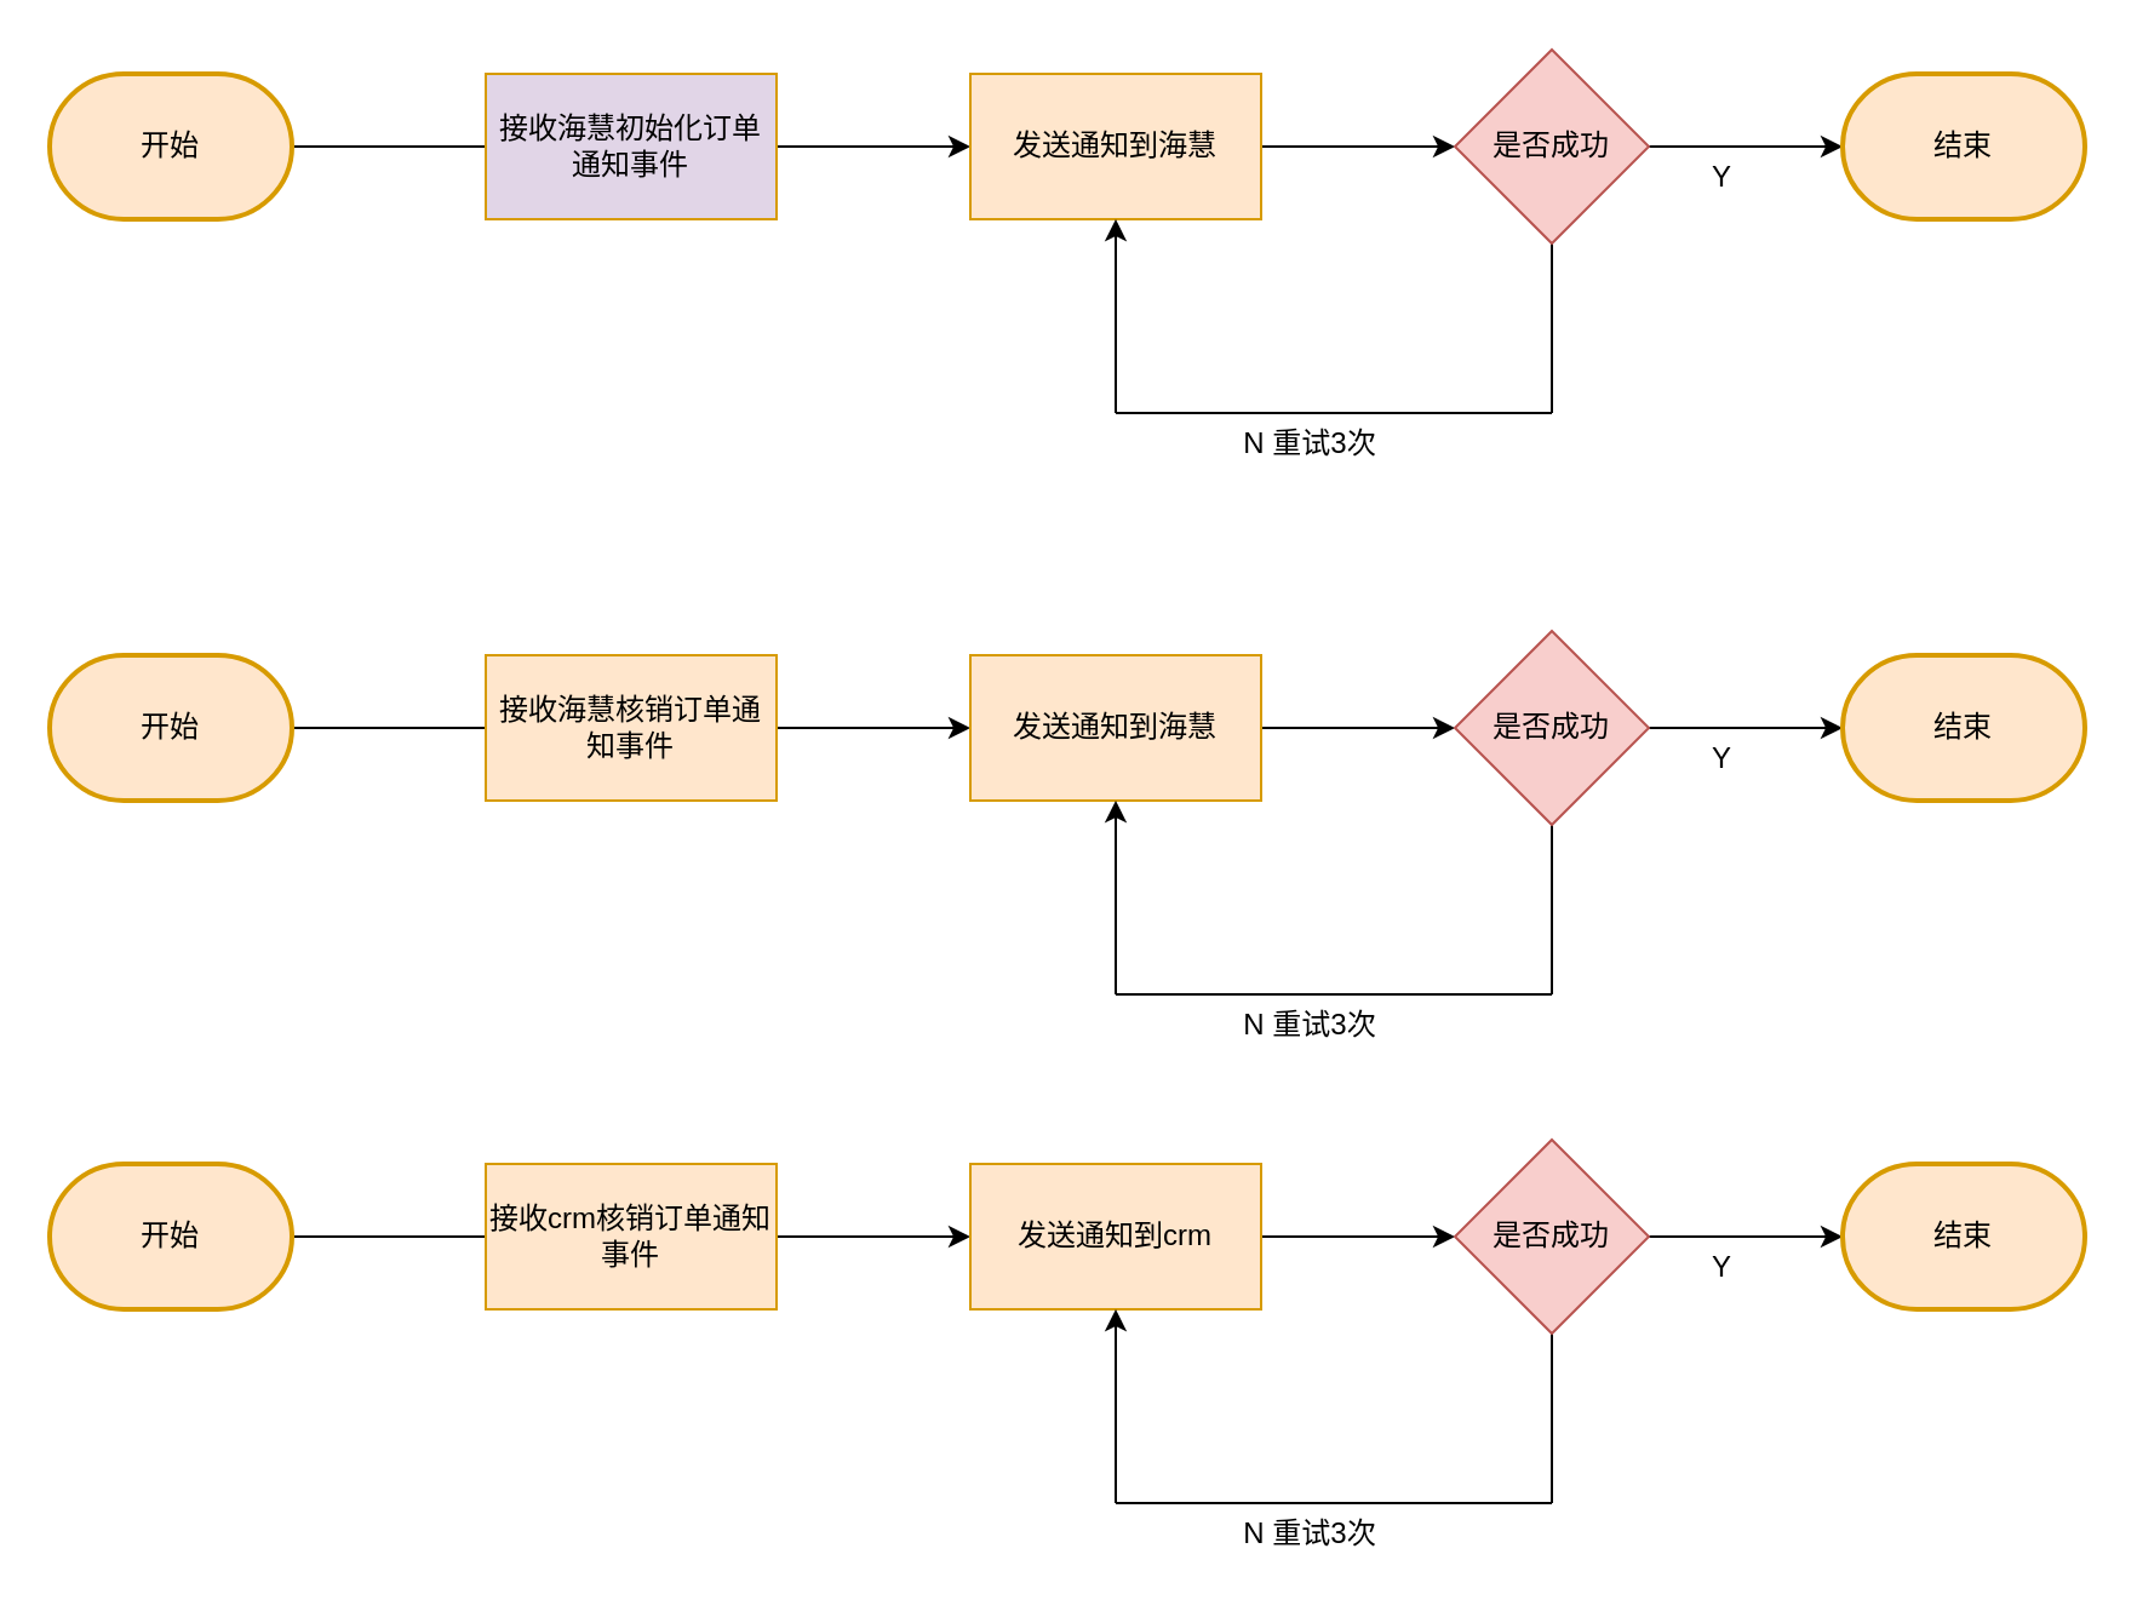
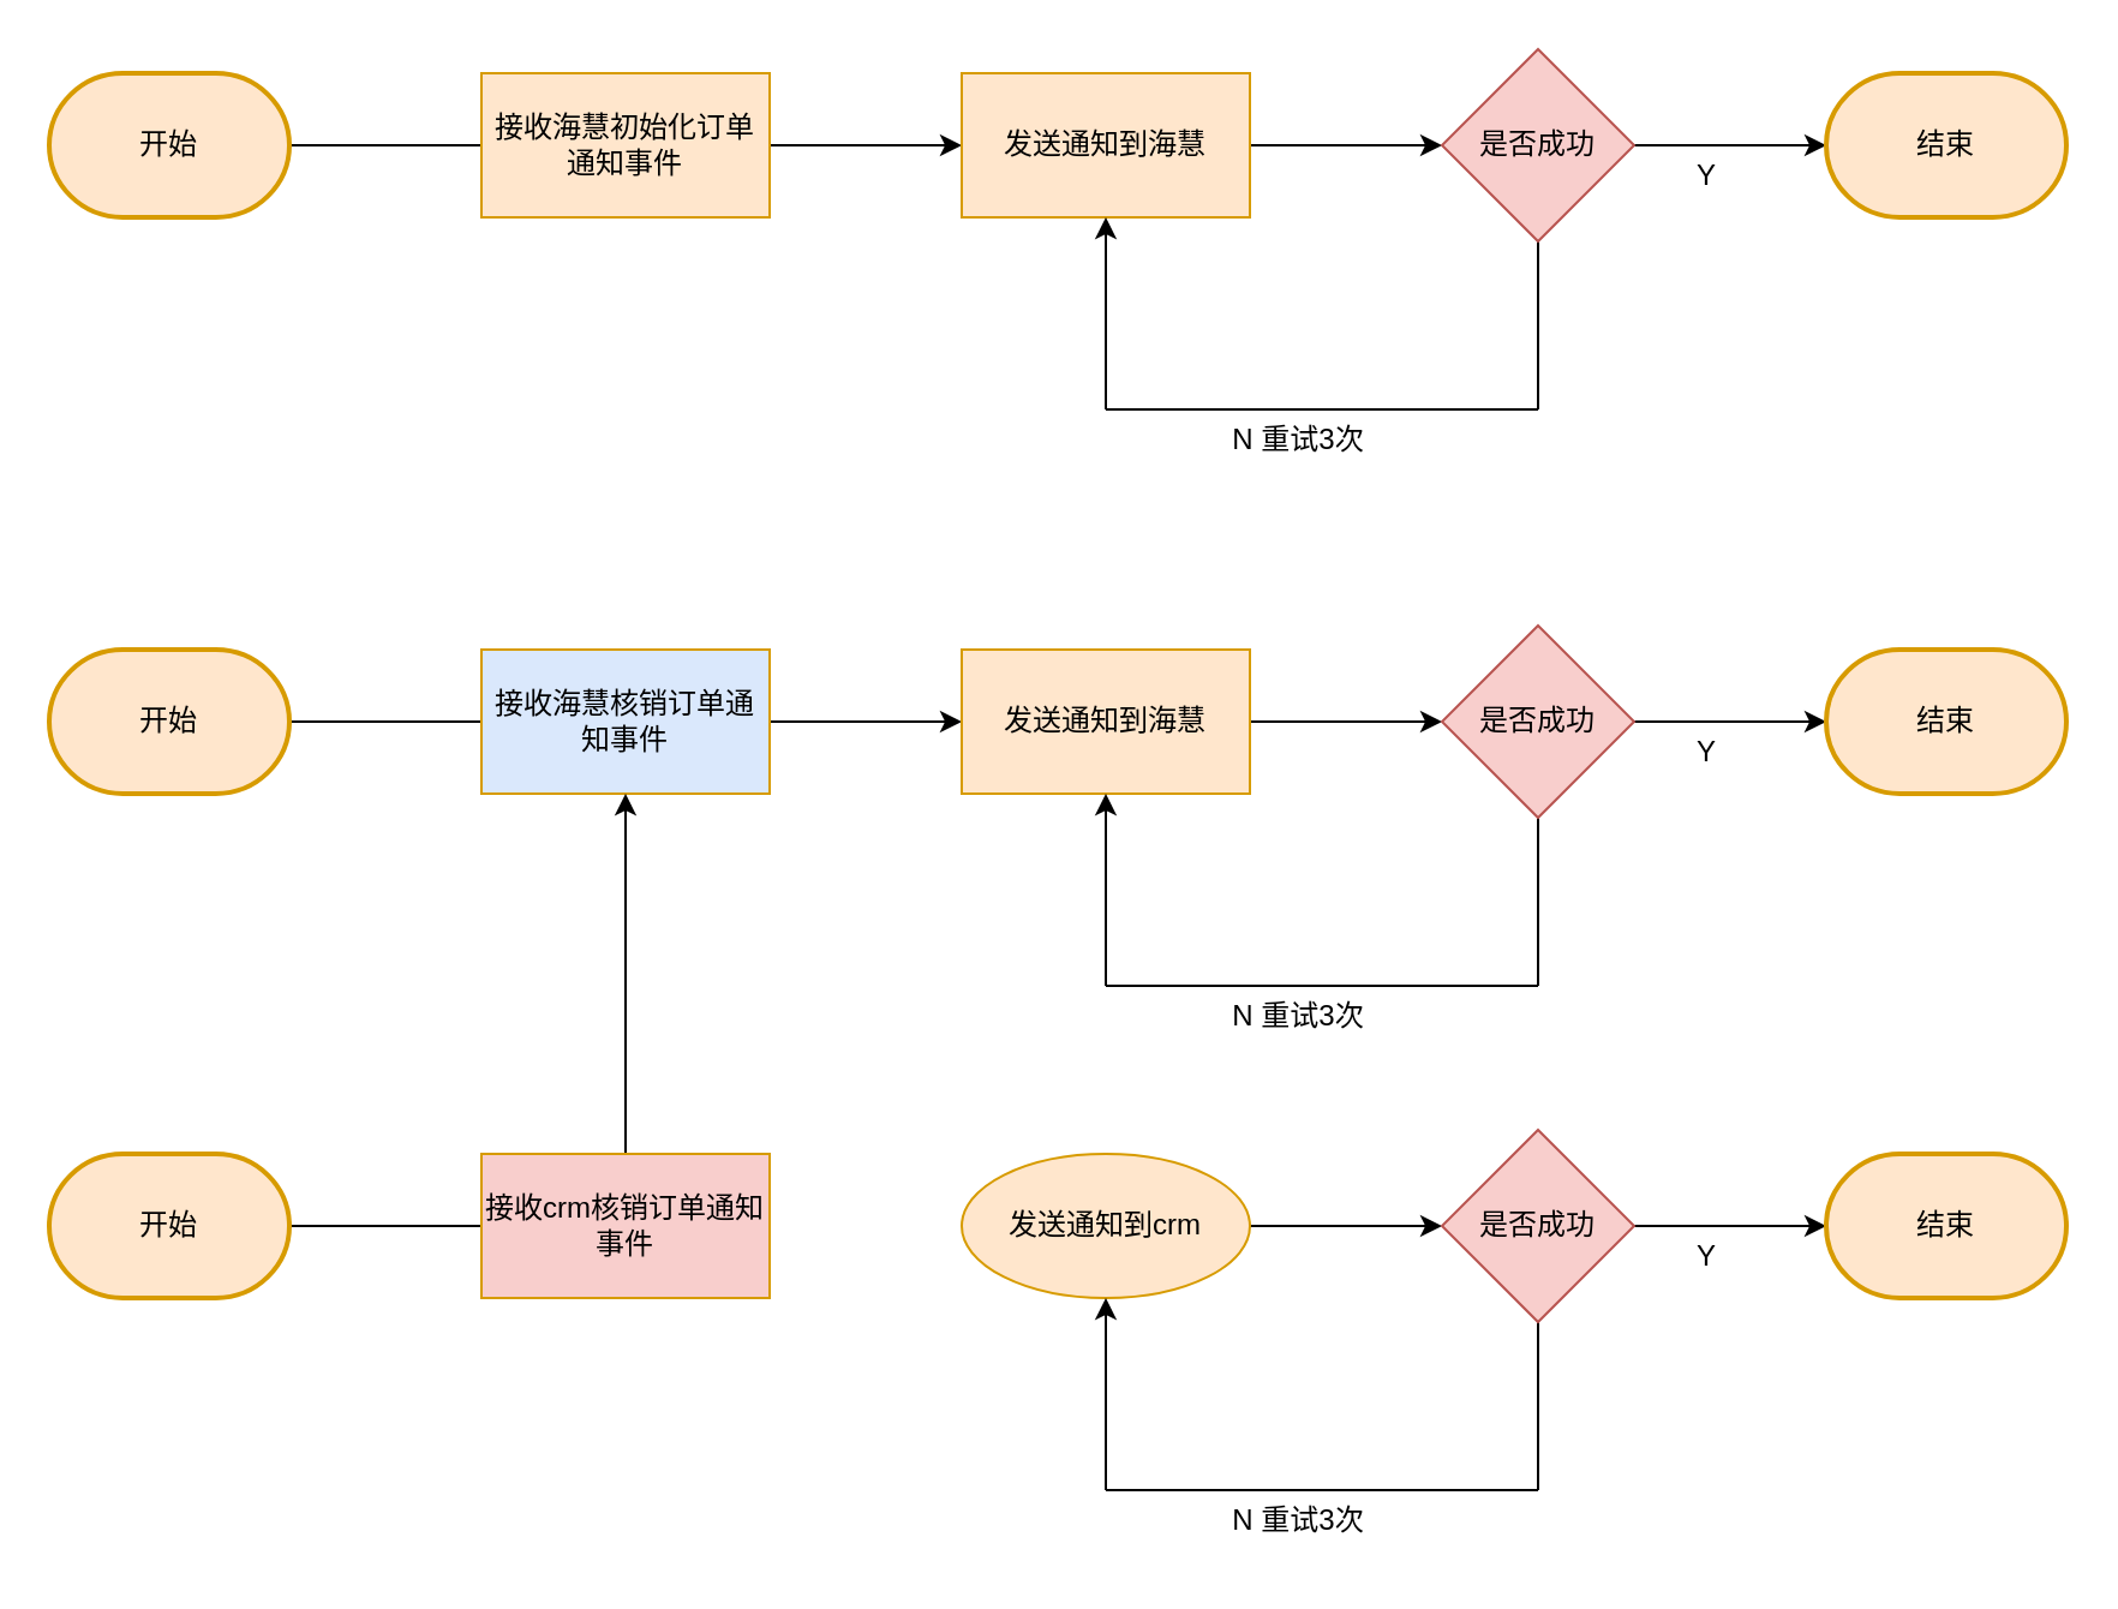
- <mxCell id="5" value="接收海慧初始化订单通知事件" style="rounded=0;whiteSpace=wrap;html=1;fillColor=#e1d5e7;strokeColor=#d79b00;" vertex="1" parent="1"><mxGeometry x="200" y="30" width="120" height="60" as="geometry" /></mxCell>
+ <mxCell id="5" value="接收海慧初始化订单通知事件" style="rounded=0;whiteSpace=wrap;html=1;fillColor=#ffe6cc;strokeColor=#d79b00;" vertex="1" parent="1"><mxGeometry x="200" y="30" width="120" height="60" as="geometry" /></mxCell>
- <mxCell id="19" value="接收海慧核销订单通知事件" style="rounded=0;whiteSpace=wrap;html=1;fillColor=#ffe6cc;strokeColor=#d79b00;" vertex="1" parent="1"><mxGeometry x="200" y="270" width="120" height="60" as="geometry" /></mxCell>
+ <mxCell id="19" value="接收海慧核销订单通知事件" style="rounded=0;whiteSpace=wrap;html=1;fillColor=#dae8fc;strokeColor=#d79b00;" vertex="1" parent="1"><mxGeometry x="200" y="270" width="120" height="60" as="geometry" /></mxCell>
- <mxCell id="33" value="接收crm核销订单通知事件" style="rounded=0;whiteSpace=wrap;html=1;fillColor=#ffe6cc;strokeColor=#d79b00;" vertex="1" parent="1"><mxGeometry x="200" y="480" width="120" height="60" as="geometry" /></mxCell>
+ <mxCell id="33" value="接收crm核销订单通知事件" style="rounded=0;whiteSpace=wrap;html=1;fillColor=#f8cecc;strokeColor=#d79b00;" vertex="1" parent="1"><mxGeometry x="200" y="480" width="120" height="60" as="geometry" /></mxCell>
- <mxCell id="32" value="" style="edgeStyle=orthogonalEdgeStyle;rounded=0;orthogonalLoop=1;jettySize=auto;html=1;" edge="1" parent="1" source="33" target="35"><mxGeometry relative="1" as="geometry" /></mxCell>
+ <mxCell id="32" value="" style="edgeStyle=orthogonalEdgeStyle;rounded=0;orthogonalLoop=1;jettySize=auto;html=1;" edge="1" parent="1" source="33" target="19"><mxGeometry relative="1" as="geometry" /></mxCell>
- <mxCell id="35" value="发送通知到crm" style="rounded=0;whiteSpace=wrap;html=1;fillColor=#ffe6cc;strokeColor=#d79b00;" vertex="1" parent="1"><mxGeometry x="400" y="480" width="120" height="60" as="geometry" /></mxCell>
+ <mxCell id="35" value="发送通知到crm" style="ellipse;whiteSpace=wrap;html=1;fillColor=#ffe6cc;strokeColor=#d79b00;" vertex="1" parent="1"><mxGeometry x="400" y="480" width="120" height="60" as="geometry" /></mxCell>
